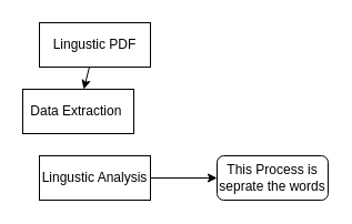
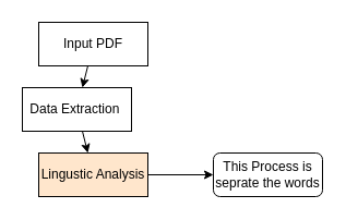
- <mxCell id="3" value="Lingustic PDF" style="rounded=0;whiteSpace=wrap;html=1;" parent="1" vertex="1"><mxGeometry x="35" y="20" width="100" height="40" as="geometry" /></mxCell>
+ <mxCell id="3" value="Input PDF" style="rounded=0;whiteSpace=wrap;html=1;" parent="1" vertex="1"><mxGeometry x="35" y="20" width="100" height="40" as="geometry" /></mxCell>
+ <mxCell id="4" value="" style="edgeStyle=none;html=1;" parent="1" source="5" target="7" edge="1"><mxGeometry relative="1" as="geometry" /></mxCell>
- <mxCell id="7" value="Lingustic Analysis" style="rounded=0;whiteSpace=wrap;html=1;" parent="1" vertex="1"><mxGeometry x="35" y="140" width="100" height="40" as="geometry" /></mxCell>
+ <mxCell id="7" value="Lingustic Analysis" style="rounded=0;whiteSpace=wrap;html=1;fillColor=#ffe6cc;" parent="1" vertex="1"><mxGeometry x="35" y="140" width="100" height="40" as="geometry" /></mxCell>
